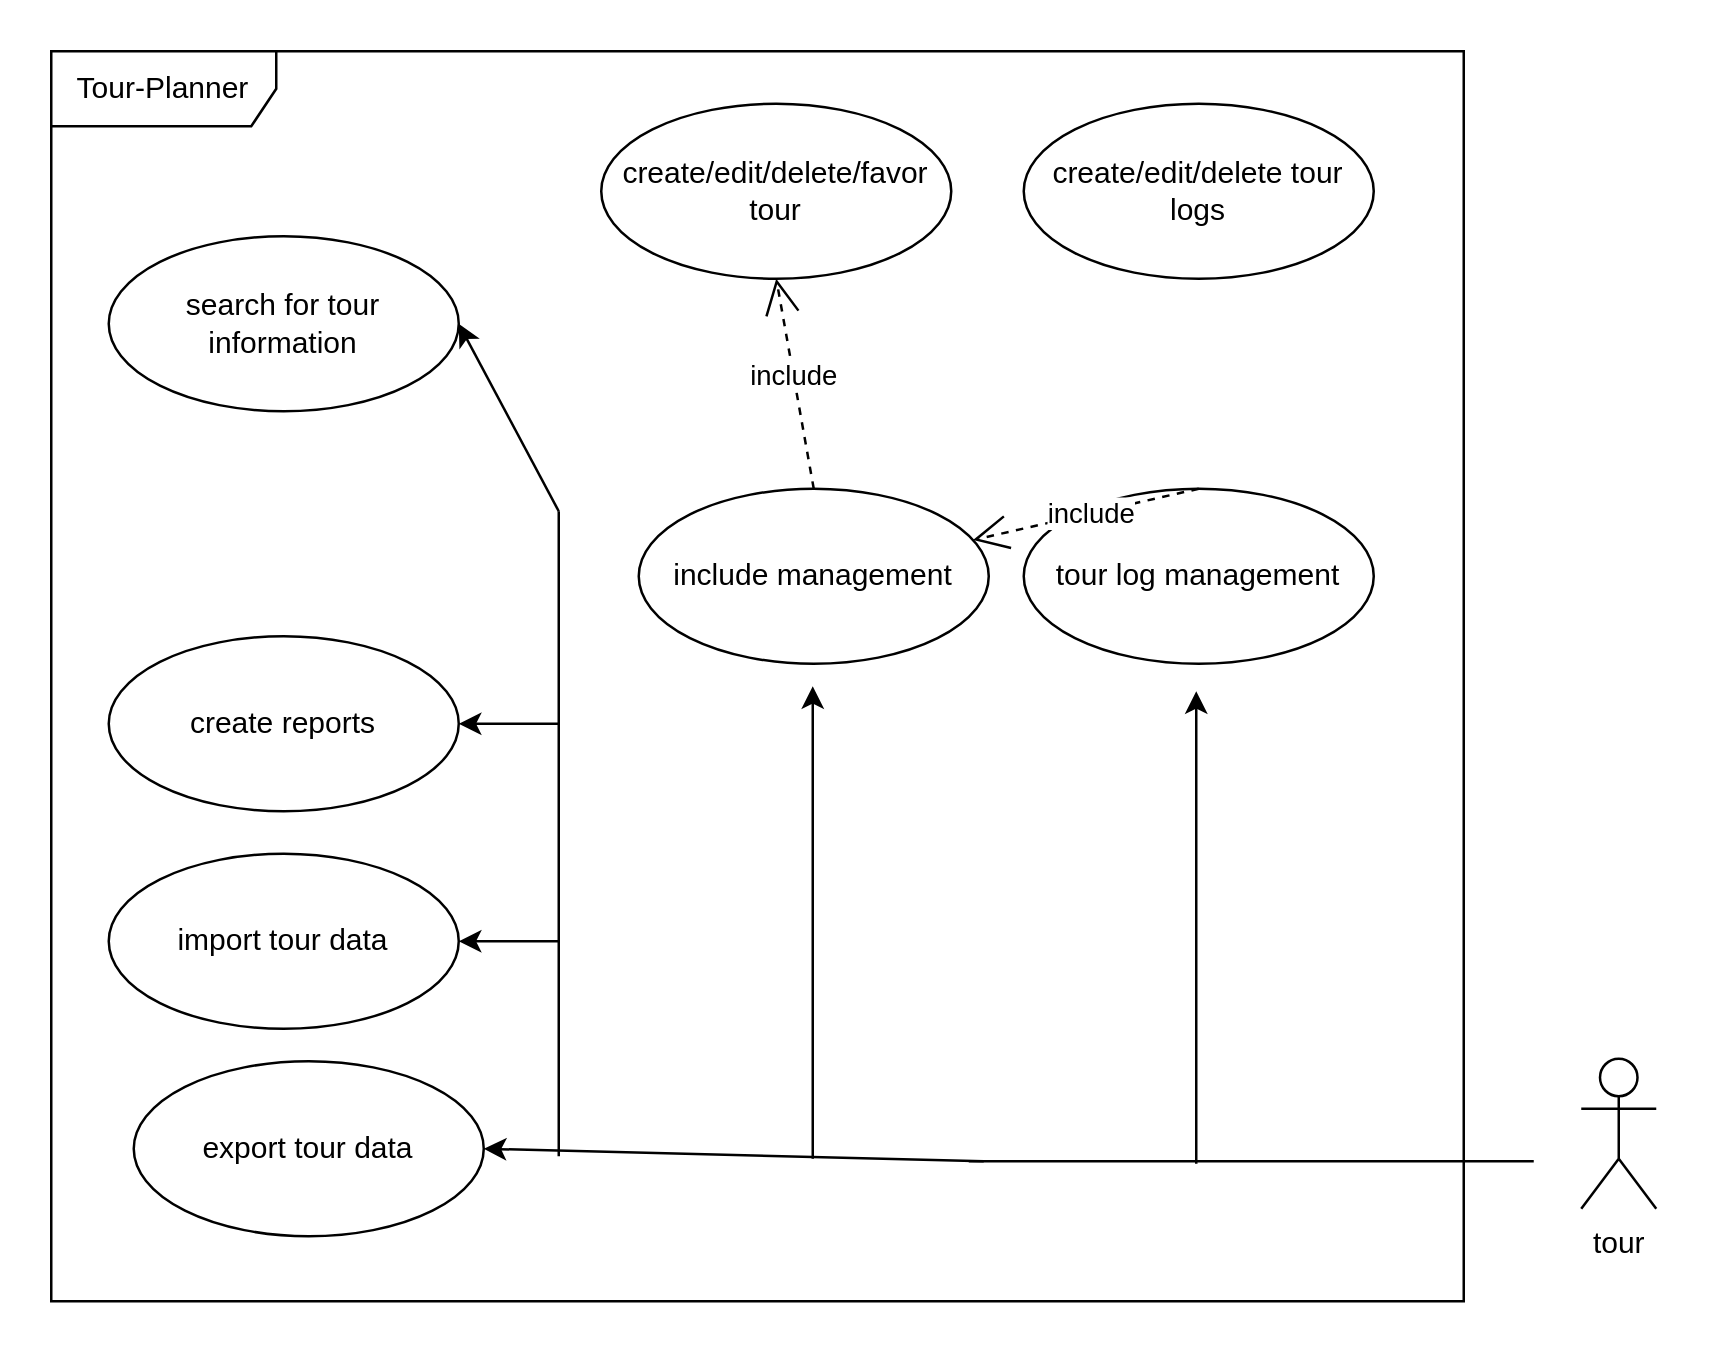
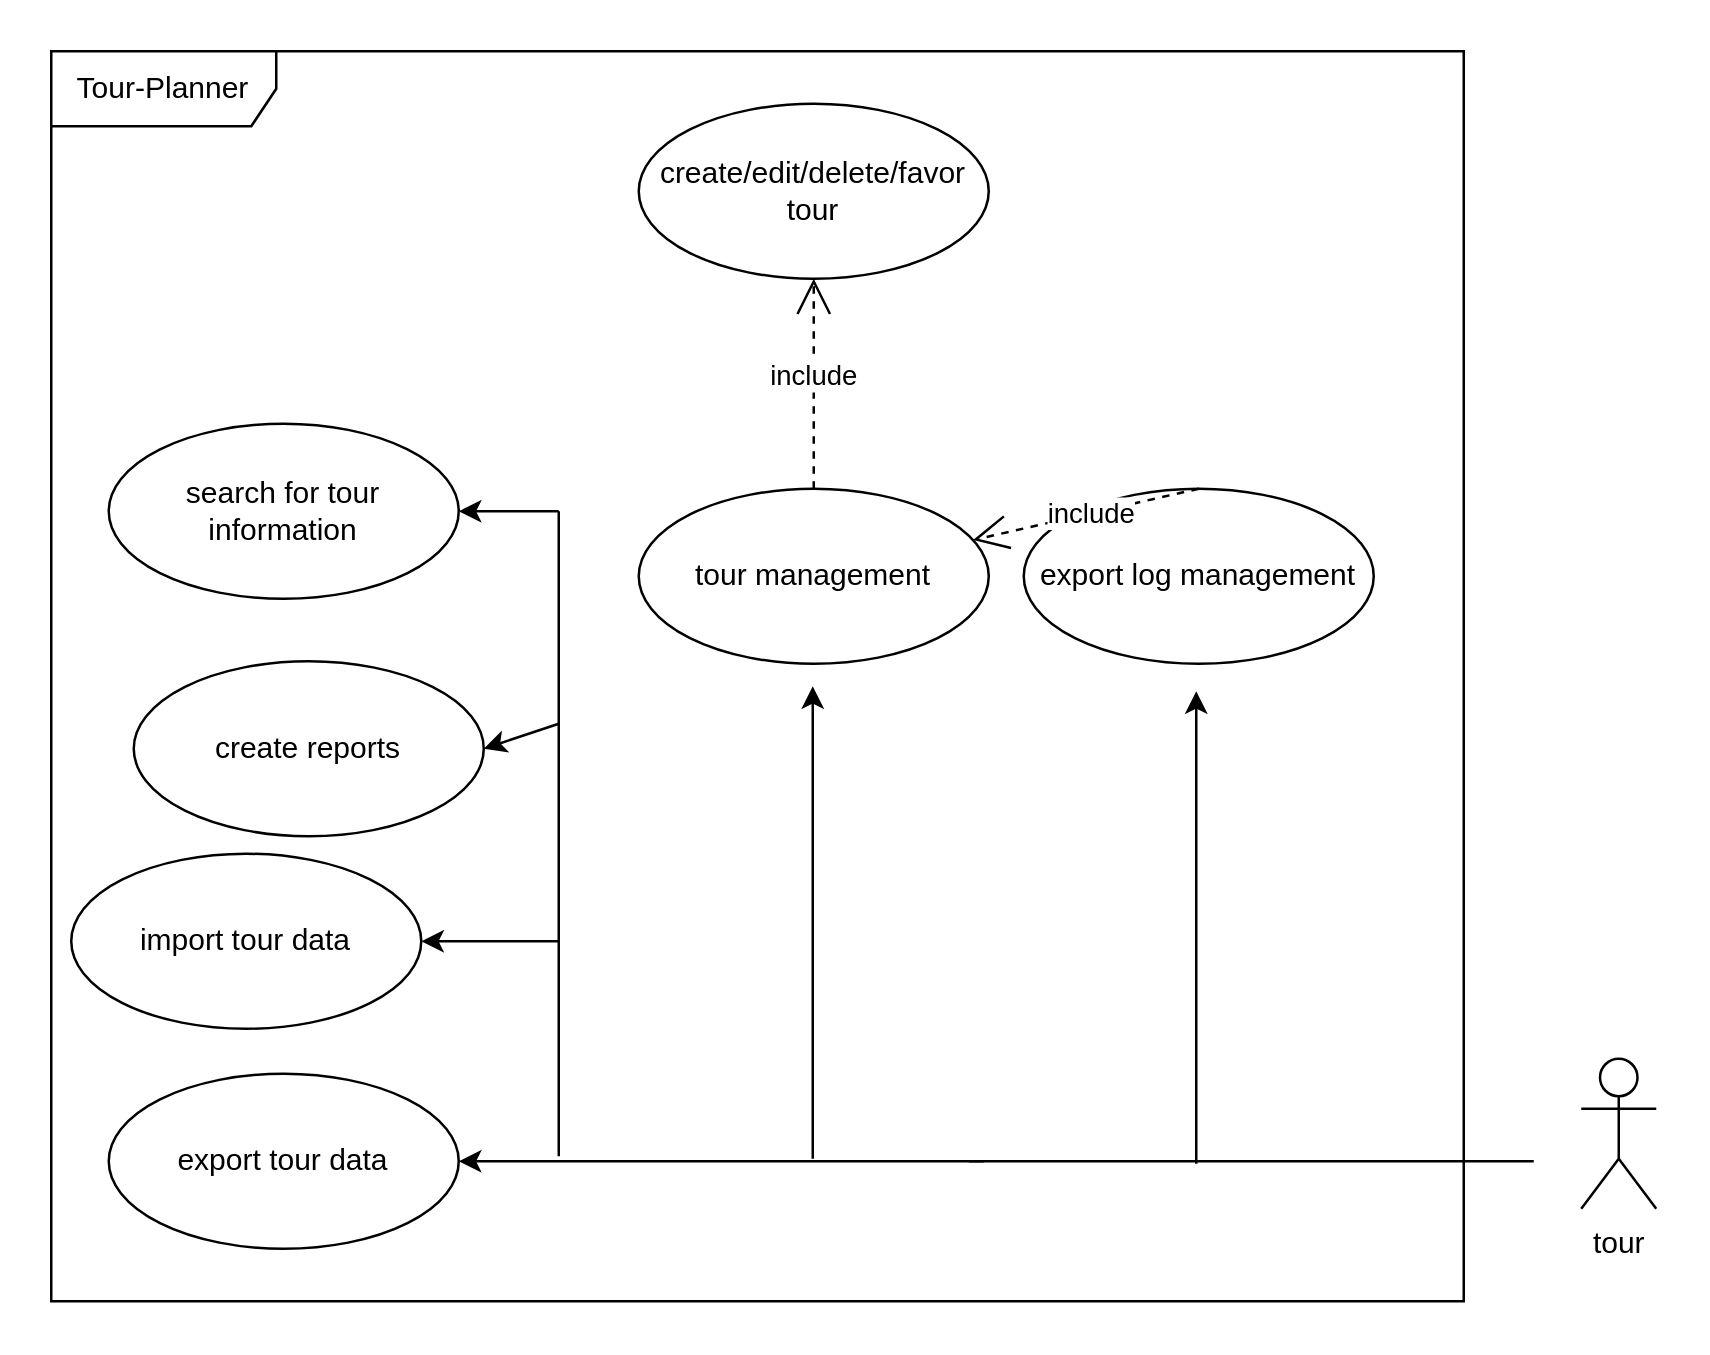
- <mxCell id="9" value="create/edit/delete/favor tour" style="ellipse;whiteSpace=wrap;html=1;" vertex="1" parent="1"><mxGeometry x="239.997" y="40.998" width="140" height="70" as="geometry" /></mxCell>
+ <mxCell id="9" value="create/edit/delete/favor tour" style="ellipse;whiteSpace=wrap;html=1;" vertex="1" parent="1"><mxGeometry x="254.997" y="40.998" width="140" height="70" as="geometry" /></mxCell>
- <mxCell id="7" value="create/edit/delete tour logs" style="ellipse;whiteSpace=wrap;html=1;" vertex="1" parent="1"><mxGeometry x="408.997" y="40.998" width="140" height="70" as="geometry" /></mxCell>
- <mxCell id="10" value="search for tour information" style="ellipse;whiteSpace=wrap;html=1;" vertex="1" parent="1"><mxGeometry x="42.997" y="93.998" width="140" height="70" as="geometry" /></mxCell>
+ <mxCell id="10" value="search for tour information" style="ellipse;whiteSpace=wrap;html=1;" vertex="1" parent="1"><mxGeometry x="42.997" y="168.998" width="140" height="70" as="geometry" /></mxCell>
- <mxCell id="5" value="include management" style="ellipse;whiteSpace=wrap;html=1;" vertex="1" parent="1"><mxGeometry x="254.997" y="194.998" width="140" height="70" as="geometry" /></mxCell>
+ <mxCell id="5" value="tour management" style="ellipse;whiteSpace=wrap;html=1;" vertex="1" parent="1"><mxGeometry x="254.997" y="194.998" width="140" height="70" as="geometry" /></mxCell>
- <mxCell id="4" value="tour log management" style="ellipse;whiteSpace=wrap;html=1;" vertex="1" parent="1"><mxGeometry x="408.997" y="194.998" width="140" height="70" as="geometry" /></mxCell>
+ <mxCell id="4" value="export log management" style="ellipse;whiteSpace=wrap;html=1;" vertex="1" parent="1"><mxGeometry x="408.997" y="194.998" width="140" height="70" as="geometry" /></mxCell>
- <mxCell id="8" value="create reports" style="ellipse;whiteSpace=wrap;html=1;" vertex="1" parent="1"><mxGeometry x="42.997" y="253.998" width="140" height="70" as="geometry" /></mxCell>
+ <mxCell id="8" value="create reports" style="ellipse;whiteSpace=wrap;html=1;" vertex="1" parent="1"><mxGeometry x="52.997" y="263.998" width="140" height="70" as="geometry" /></mxCell>
- <mxCell id="6" value="import tour data" style="ellipse;whiteSpace=wrap;html=1;" vertex="1" parent="1"><mxGeometry x="42.997" y="340.998" width="140" height="70" as="geometry" /></mxCell>
+ <mxCell id="6" value="import tour data" style="ellipse;whiteSpace=wrap;html=1;" vertex="1" parent="1"><mxGeometry x="27.997" y="340.998" width="140" height="70" as="geometry" /></mxCell>
- <mxCell id="16" value="export tour data" style="ellipse;whiteSpace=wrap;html=1;" vertex="1" parent="1"><mxGeometry x="52.997" y="423.998" width="140" height="70" as="geometry" /></mxCell>
+ <mxCell id="16" value="export tour data" style="ellipse;whiteSpace=wrap;html=1;" vertex="1" parent="1"><mxGeometry x="42.997" y="428.998" width="140" height="70" as="geometry" /></mxCell>
